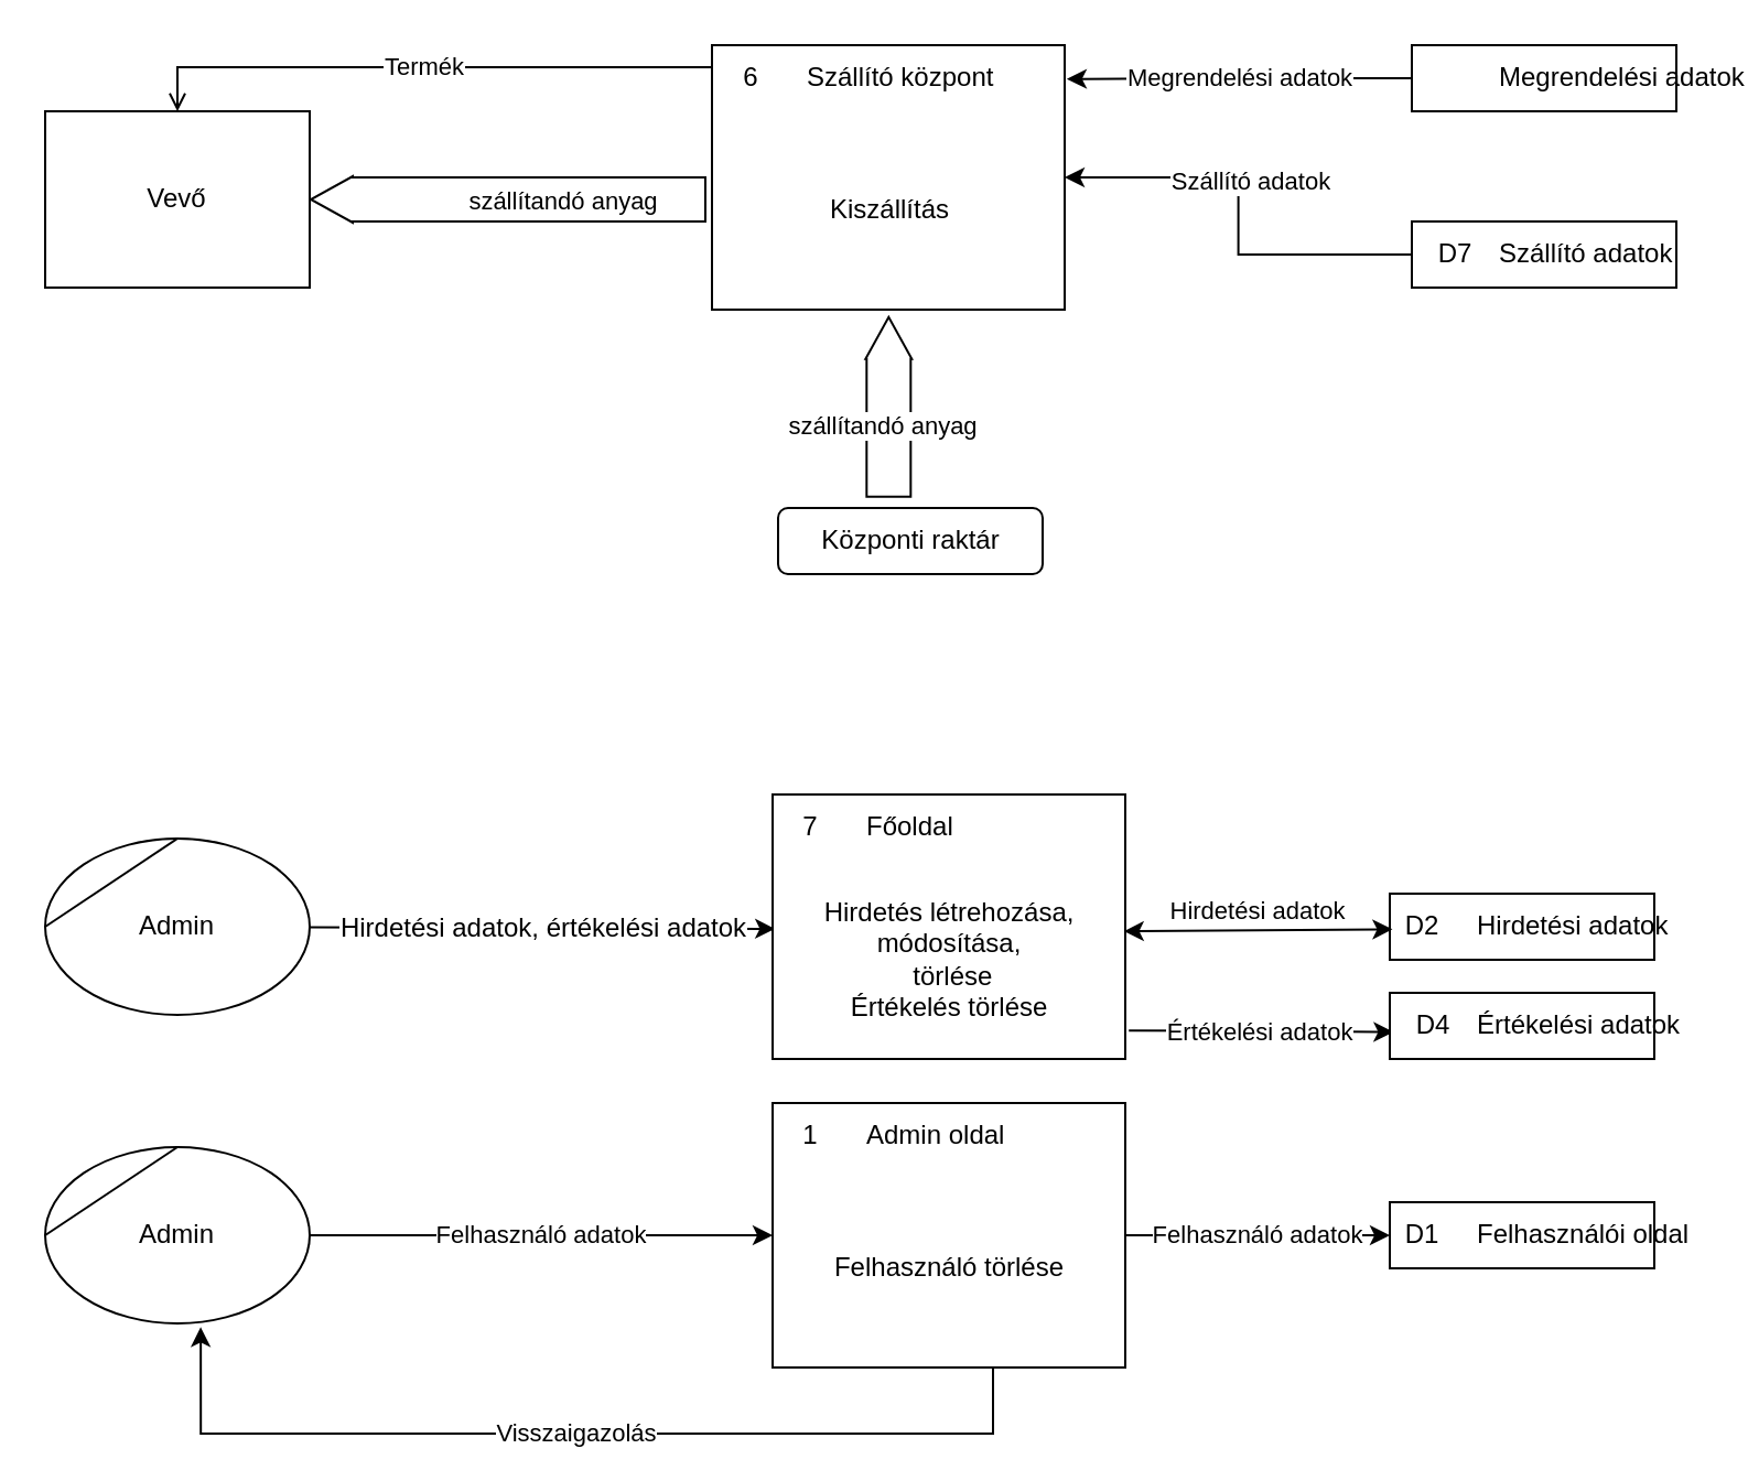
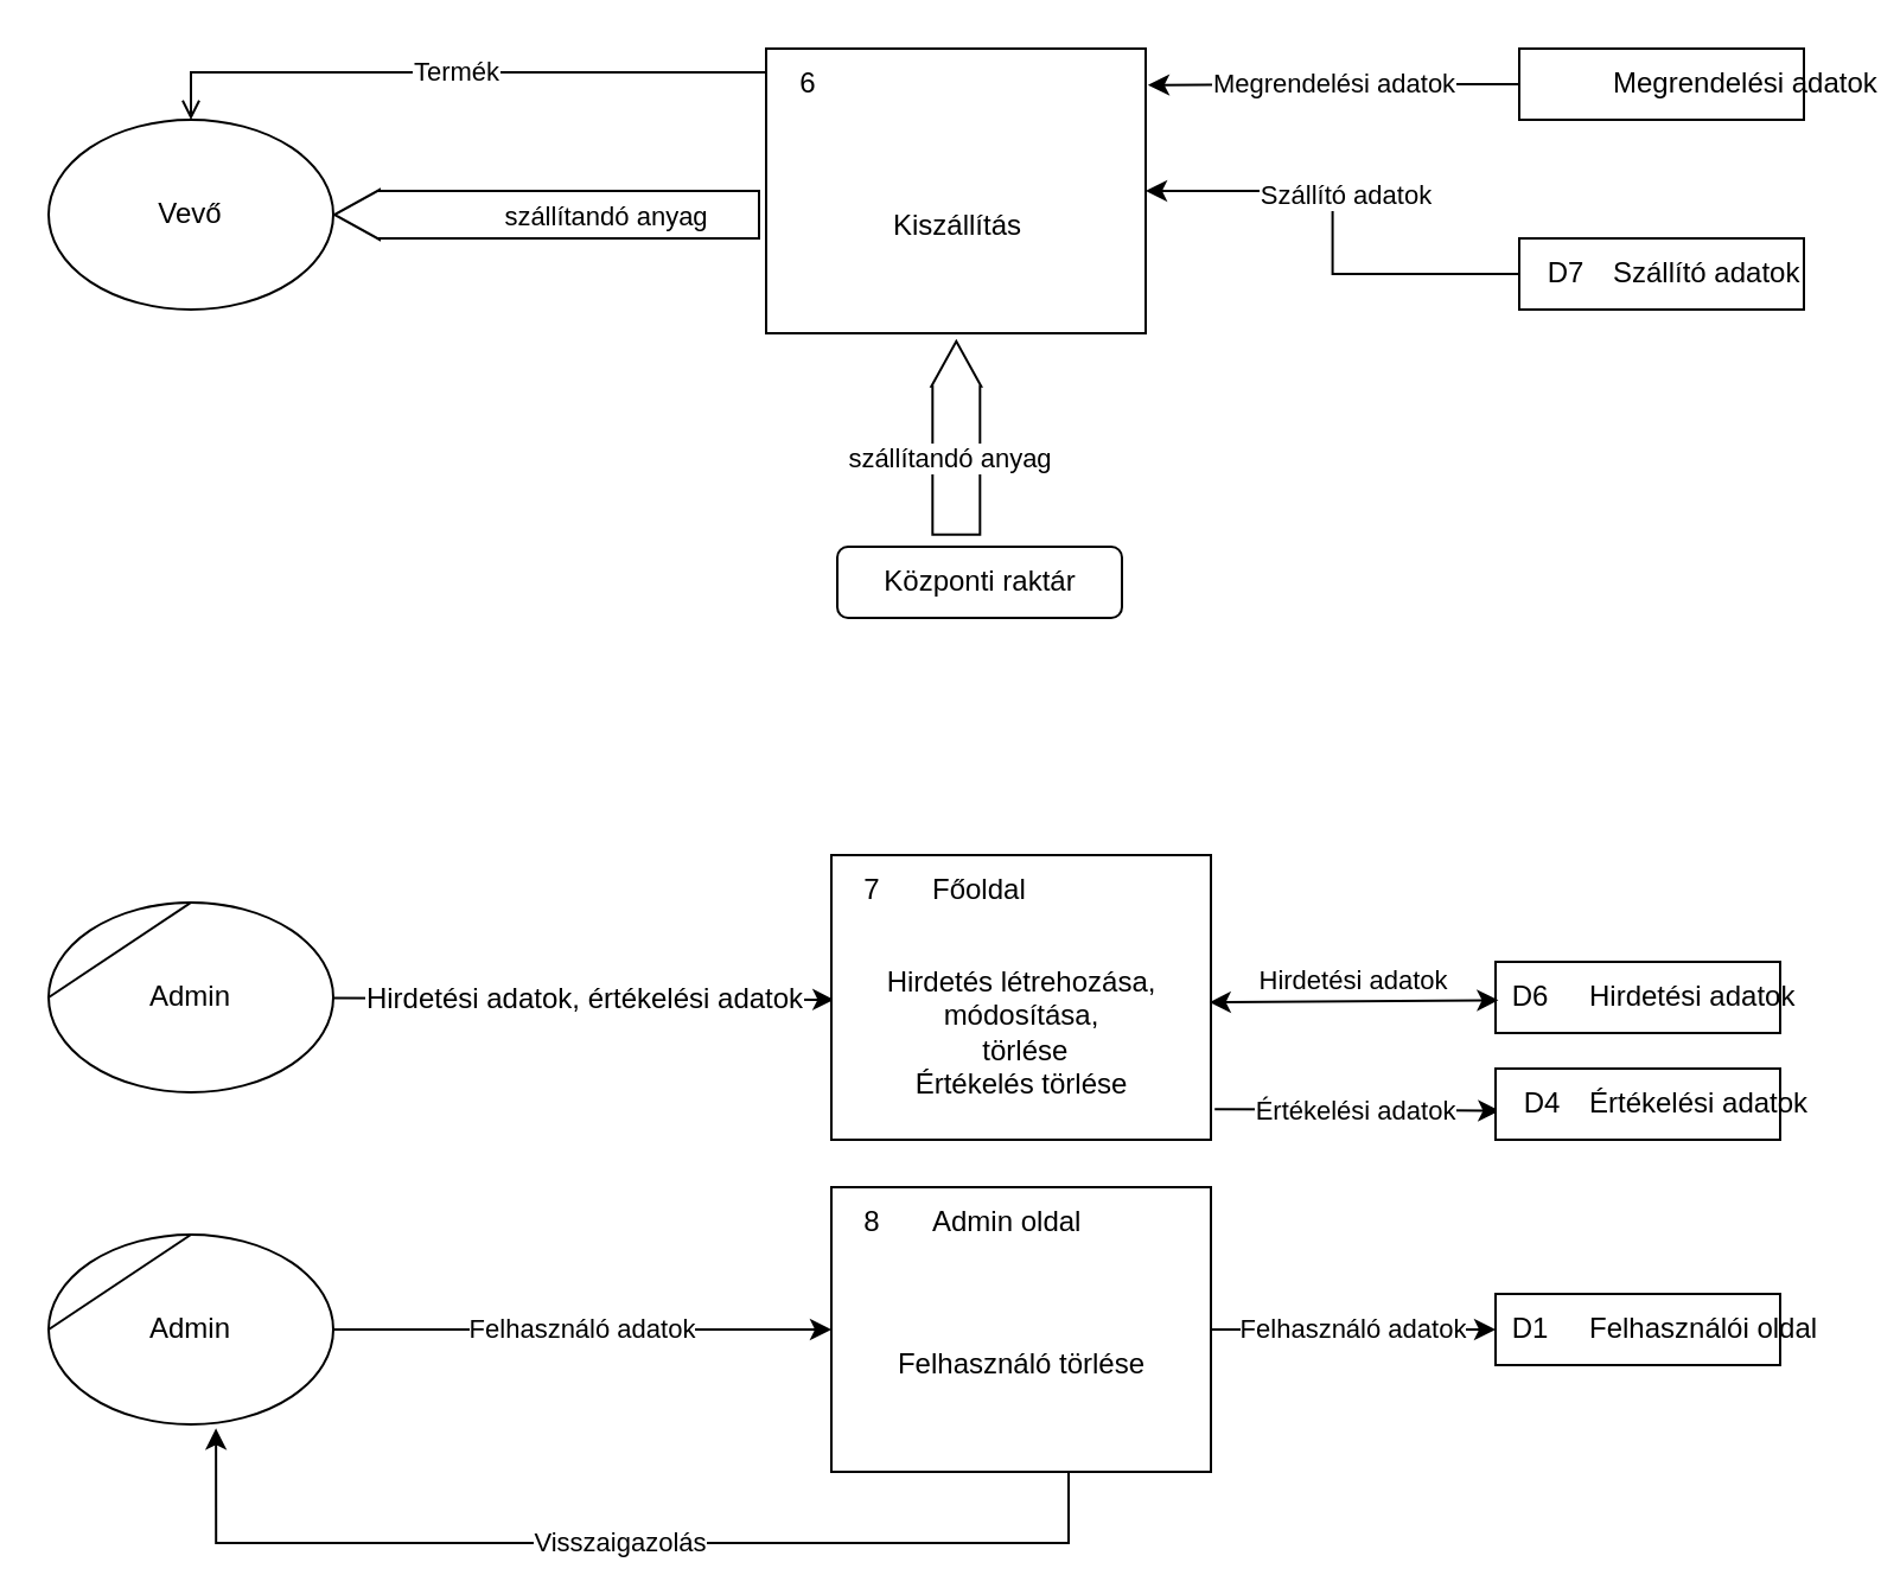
- <mxCell id="25" value="Szállító központ" style="text;html=1;strokeColor=none;fillColor=none;align=left;verticalAlign=middle;whiteSpace=wrap;rounded=0;movable=0;resizable=0;connectable=0;allowArrows=0;rotatable=0;cloneable=0;deletable=0;spacingLeft=6;autosize=1;resizeWidth=0;" parent="23" vertex="1"><mxGeometry x="35" width="110" height="30" as="geometry" /></mxCell>
- <mxCell id="26" value="Vevő" style="whiteSpace=wrap;html=1;rounded=0;" parent="1" vertex="1"><mxGeometry x="20" y="50" width="120" height="80" as="geometry" /></mxCell>
+ <mxCell id="26" value="Vevő" style="ellipse;whiteSpace=wrap;html=1;" parent="1" vertex="1"><mxGeometry x="20" y="50" width="120" height="80" as="geometry" /></mxCell>
- <mxCell id="9" value="D2" style="text;html=1;strokeColor=none;fillColor=none;align=center;verticalAlign=middle;whiteSpace=wrap;rounded=0;movable=0;resizable=0;rotatable=0;cloneable=0;deletable=0;allowArrows=0;connectable=0;fontSize=12;fontFamily=Helvetica;fontColor=default;" parent="8" vertex="1"><mxGeometry width="30" height="30" as="geometry" /></mxCell>
+ <mxCell id="9" value="D6" style="text;html=1;strokeColor=none;fillColor=none;align=center;verticalAlign=middle;whiteSpace=wrap;rounded=0;movable=0;resizable=0;rotatable=0;cloneable=0;deletable=0;allowArrows=0;connectable=0;fontSize=12;fontFamily=Helvetica;fontColor=default;" parent="8" vertex="1"><mxGeometry width="30" height="30" as="geometry" /></mxCell>
- <mxCell id="16" value="1" style="text;html=1;strokeColor=none;fillColor=none;align=center;verticalAlign=middle;whiteSpace=wrap;rounded=0;movable=0;resizable=0;rotatable=0;cloneable=0;deletable=0;connectable=0;allowArrows=0;pointerEvents=1;" parent="15" vertex="1"><mxGeometry width="35" height="30" as="geometry" /></mxCell>
+ <mxCell id="16" value="8" style="text;html=1;strokeColor=none;fillColor=none;align=center;verticalAlign=middle;whiteSpace=wrap;rounded=0;movable=0;resizable=0;rotatable=0;cloneable=0;deletable=0;connectable=0;allowArrows=0;pointerEvents=1;" parent="15" vertex="1"><mxGeometry width="35" height="30" as="geometry" /></mxCell>
